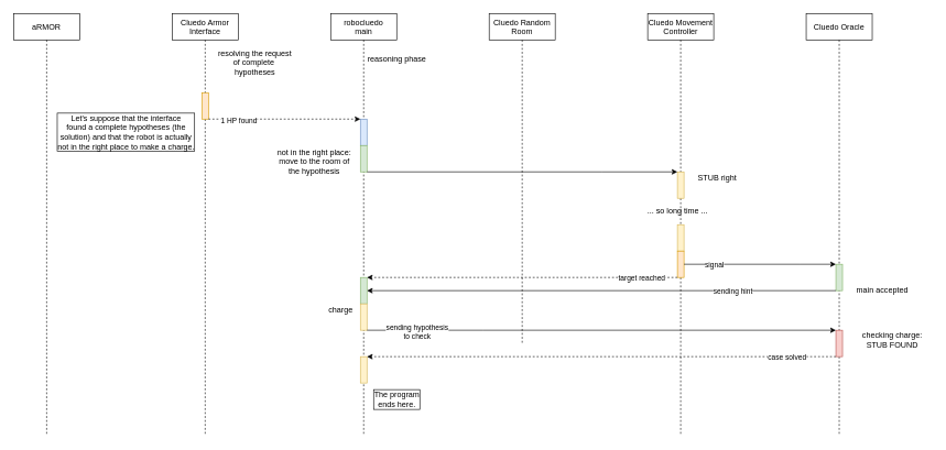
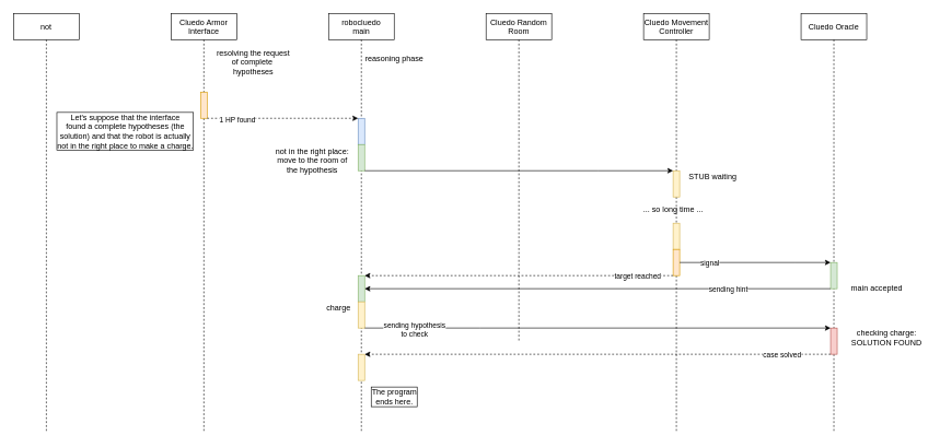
- <mxCell id="2" value="aRMOR" style="shape=umlLifeline;perimeter=lifelinePerimeter;container=1;collapsible=0;recursiveResize=0;rounded=0;shadow=0;strokeWidth=1;" vertex="1" parent="1"><mxGeometry x="20" y="20" width="100" height="640" as="geometry" /></mxCell>
+ <mxCell id="2" value="not" style="shape=umlLifeline;perimeter=lifelinePerimeter;container=1;collapsible=0;recursiveResize=0;rounded=0;shadow=0;strokeWidth=1;" vertex="1" parent="1"><mxGeometry x="20" y="20" width="100" height="640" as="geometry" /></mxCell>
- <mxCell id="28" value="STUB right" style="text;html=1;align=center;verticalAlign=middle;resizable=0;points=[];autosize=1;strokeColor=none;fillColor=none;" vertex="1" parent="1"><mxGeometry x="1040" y="260" width="90" height="20" as="geometry" /></mxCell>
+ <mxCell id="28" value="STUB waiting" style="text;html=1;align=center;verticalAlign=middle;resizable=0;points=[];autosize=1;strokeColor=none;fillColor=none;" vertex="1" parent="1"><mxGeometry x="1040" y="260" width="90" height="20" as="geometry" /></mxCell>
- <mxCell id="36" value="checking charge:&lt;br&gt;STUB FOUND" style="text;html=1;align=center;verticalAlign=middle;resizable=0;points=[];autosize=1;strokeColor=none;fillColor=none;" vertex="1" parent="1"><mxGeometry x="1290" y="500" width="120" height="30" as="geometry" /></mxCell>
+ <mxCell id="36" value="checking charge:&lt;br&gt;SOLUTION FOUND" style="text;html=1;align=center;verticalAlign=middle;resizable=0;points=[];autosize=1;strokeColor=none;fillColor=none;" vertex="1" parent="1"><mxGeometry x="1290" y="500" width="120" height="30" as="geometry" /></mxCell>
